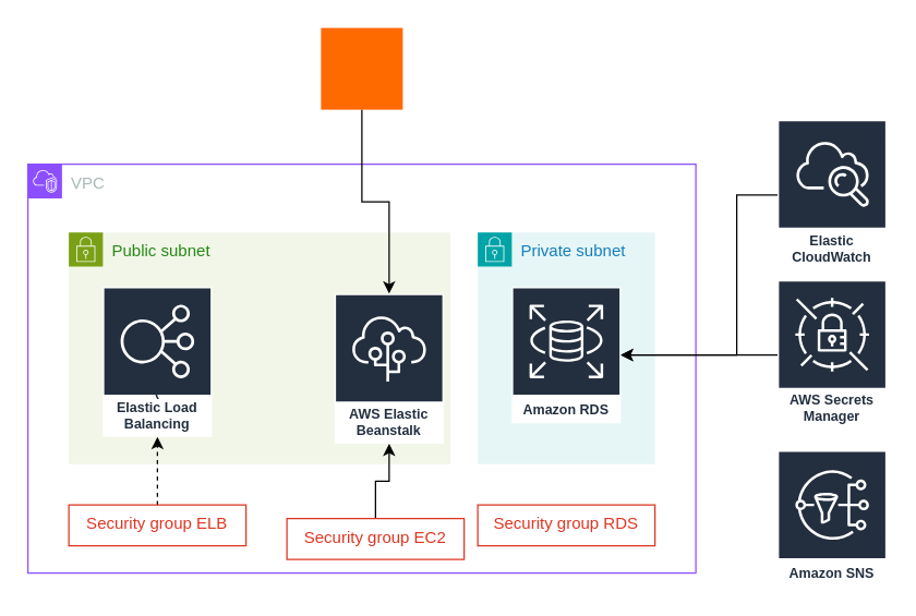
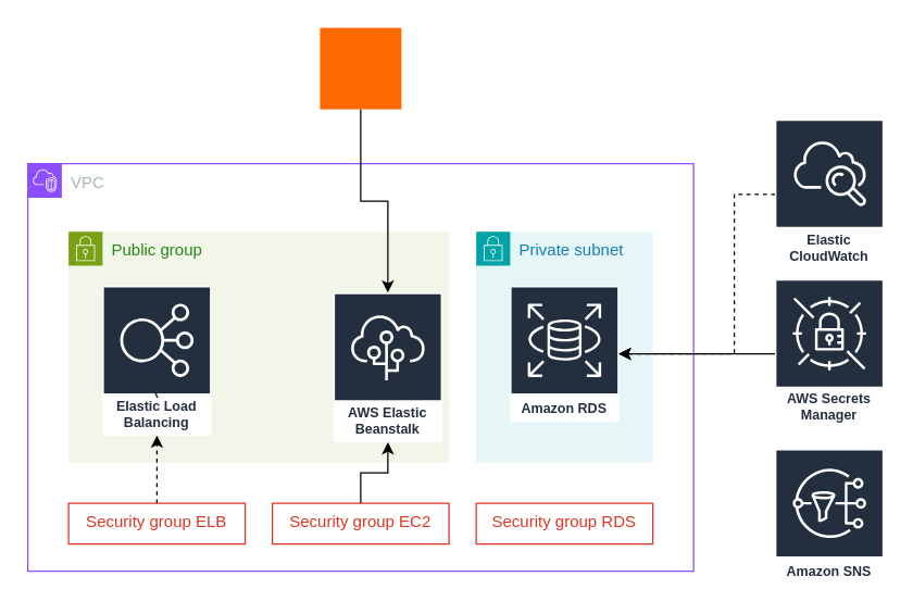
- <mxCell id="4" value="Public subnet" style="points=[[0,0],[0.25,0],[0.5,0],[0.75,0],[1,0],[1,0.25],[1,0.5],[1,0.75],[1,1],[0.75,1],[0.5,1],[0.25,1],[0,1],[0,0.75],[0,0.5],[0,0.25]];outlineConnect=0;gradientColor=none;html=1;whiteSpace=wrap;fontSize=12;fontStyle=0;container=1;pointerEvents=0;collapsible=0;recursiveResize=0;shape=mxgraph.aws4.group;grIcon=mxgraph.aws4.group_security_group;grStroke=0;strokeColor=#7AA116;fillColor=#F2F6E8;verticalAlign=top;align=left;spacingLeft=30;fontColor=#248814;dashed=0;" parent="3" vertex="1"><mxGeometry x="30" y="50" width="280" height="170" as="geometry" /></mxCell>
+ <mxCell id="4" value="Public group" style="points=[[0,0],[0.25,0],[0.5,0],[0.75,0],[1,0],[1,0.25],[1,0.5],[1,0.75],[1,1],[0.75,1],[0.5,1],[0.25,1],[0,1],[0,0.75],[0,0.5],[0,0.25]];outlineConnect=0;gradientColor=none;html=1;whiteSpace=wrap;fontSize=12;fontStyle=0;container=1;pointerEvents=0;collapsible=0;recursiveResize=0;shape=mxgraph.aws4.group;grIcon=mxgraph.aws4.group_security_group;grStroke=0;strokeColor=#7AA116;fillColor=#F2F6E8;verticalAlign=top;align=left;spacingLeft=30;fontColor=#248814;dashed=0;" parent="3" vertex="1"><mxGeometry x="30" y="50" width="280" height="170" as="geometry" /></mxCell>
- <mxCell id="15" style="edgeStyle=orthogonalEdgeStyle;rounded=0;orthogonalLoop=1;jettySize=auto;html=1;" edge="1" parent="1" source="16" target="12"><mxGeometry relative="1" as="geometry"><Array as="points"><mxPoint x="540" y="143" /><mxPoint x="540" y="260" /></Array></mxGeometry></mxCell>
+ <mxCell id="15" style="edgeStyle=orthogonalEdgeStyle;rounded=0;orthogonalLoop=1;jettySize=auto;html=1;dashed=1;" edge="1" parent="1" source="16" target="12"><mxGeometry relative="1" as="geometry"><Array as="points"><mxPoint x="540" y="143" /><mxPoint x="540" y="260" /></Array></mxGeometry></mxCell>
- <mxCell id="10" value="Security group EC2" style="fillColor=none;strokeColor=#DD3522;verticalAlign=top;fontStyle=0;fontColor=#DD3522;whiteSpace=wrap;html=1;" parent="3" vertex="1"><mxGeometry x="190" y="260" width="130" height="30" as="geometry" /></mxCell>
+ <mxCell id="10" value="Security group EC2" style="fillColor=none;strokeColor=#DD3522;verticalAlign=top;fontStyle=0;fontColor=#DD3522;whiteSpace=wrap;html=1;" parent="3" vertex="1"><mxGeometry x="180" y="250" width="130" height="30" as="geometry" /></mxCell>
